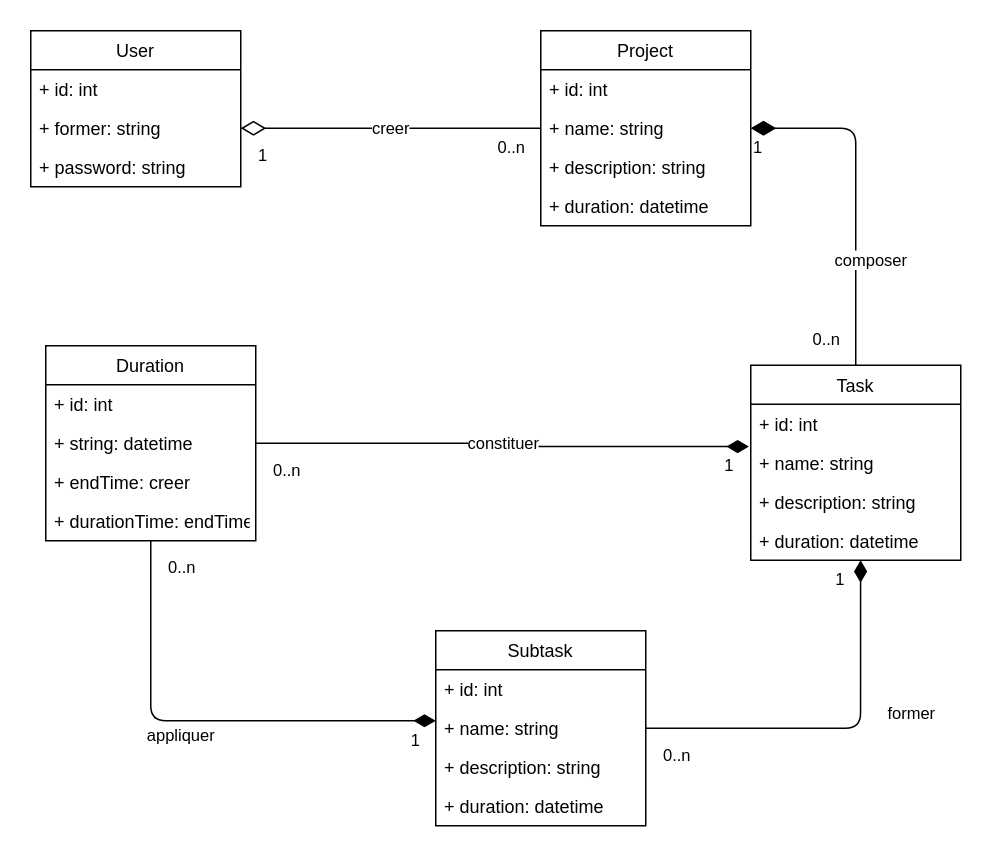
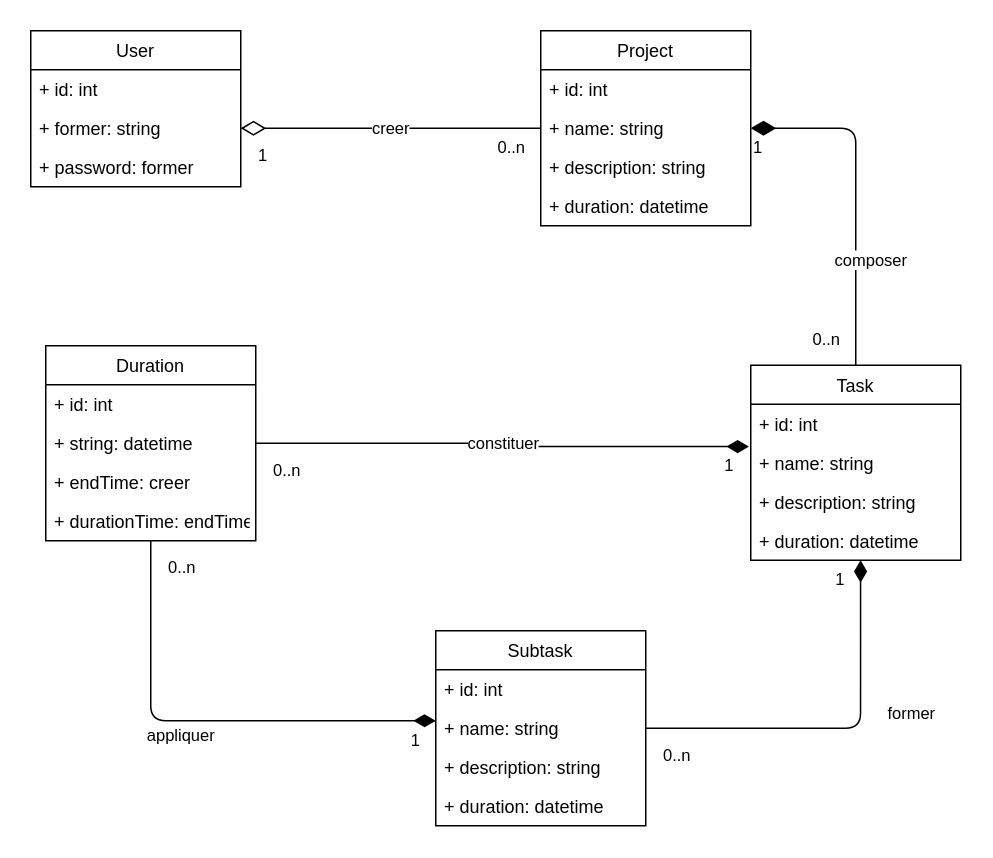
- <mxCell id="5" value="+ password: string" style="text;strokeColor=none;fillColor=none;align=left;verticalAlign=top;spacingLeft=4;spacingRight=4;overflow=hidden;rotatable=0;points=[[0,0.5],[1,0.5]];portConstraint=eastwest;" parent="2" vertex="1"><mxGeometry y="78" width="140" height="26" as="geometry" /></mxCell>
+ <mxCell id="5" value="+ password: former" style="text;strokeColor=none;fillColor=none;align=left;verticalAlign=top;spacingLeft=4;spacingRight=4;overflow=hidden;rotatable=0;points=[[0,0.5],[1,0.5]];portConstraint=eastwest;" parent="2" vertex="1"><mxGeometry y="78" width="140" height="26" as="geometry" /></mxCell>
